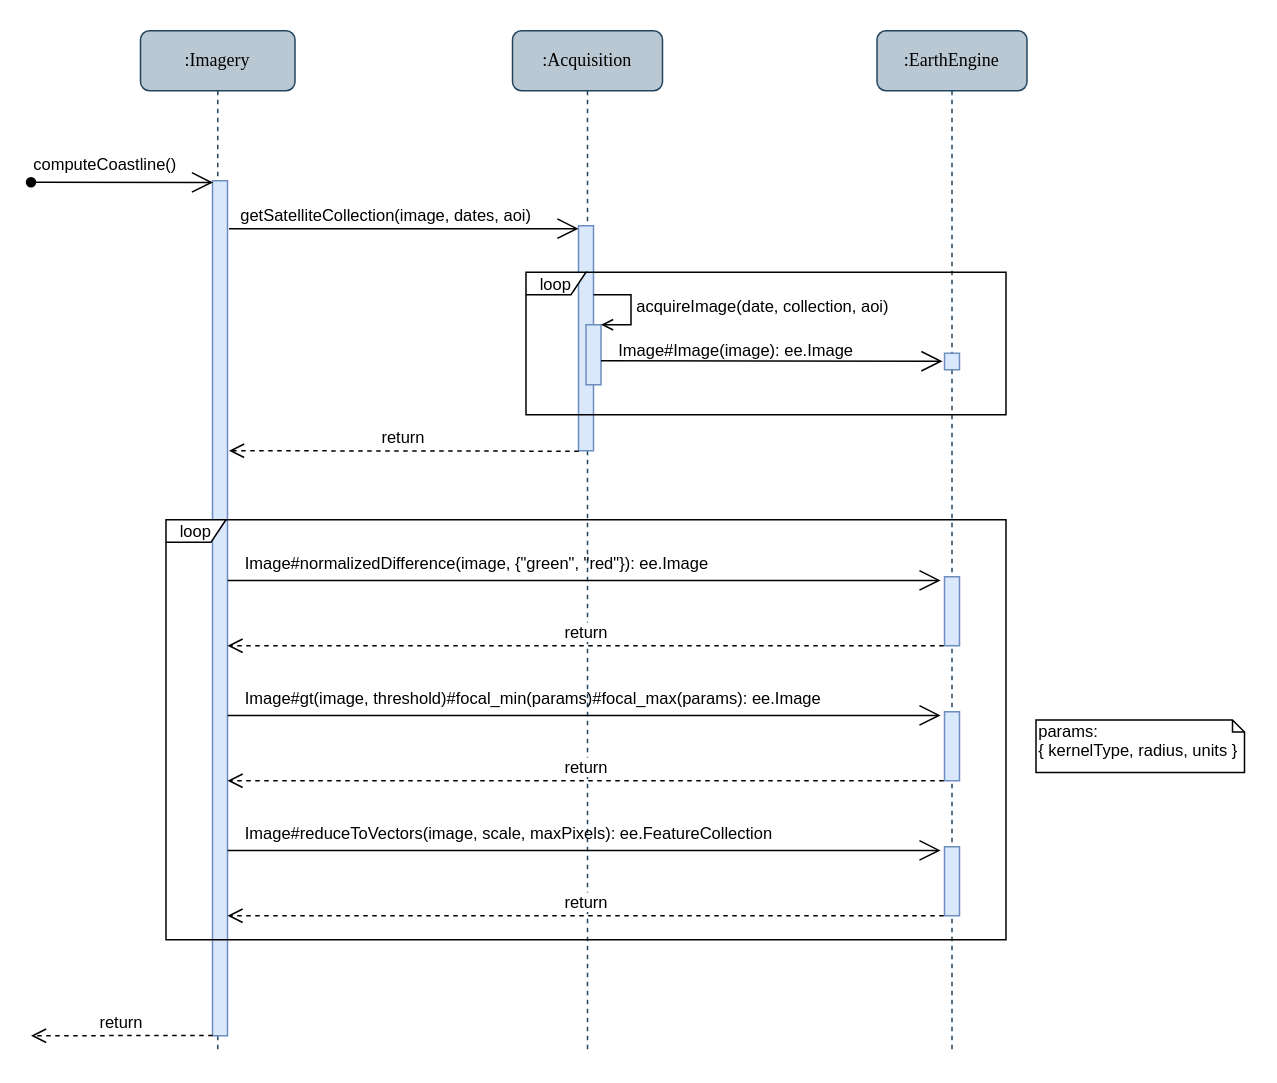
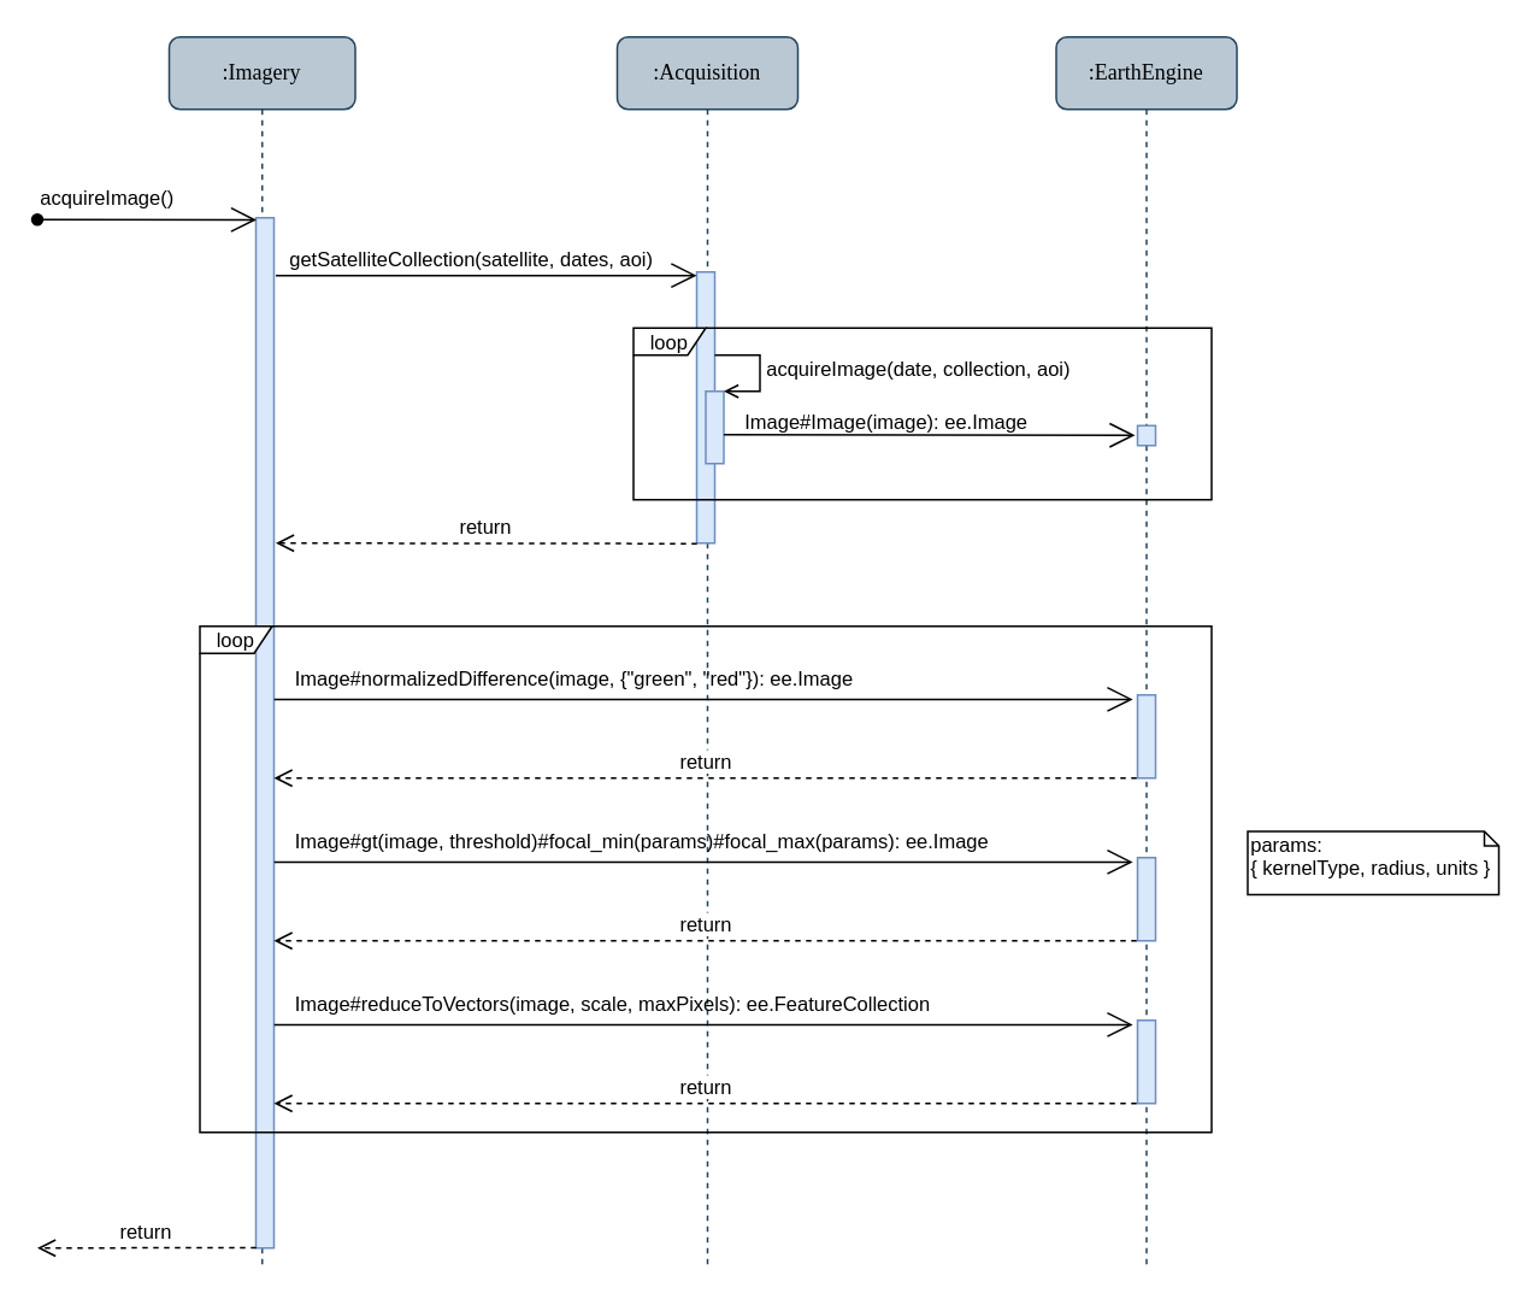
- <mxCell id="9" value="computeCoastline()" style="text;html=1;resizable=0;points=[];autosize=1;align=left;verticalAlign=top;spacingTop=-4;fontSize=11;" vertex="1" parent="1"><mxGeometry x="20" y="100" width="110" height="10" as="geometry" /></mxCell>
+ <mxCell id="9" value="acquireImage()" style="text;html=1;resizable=0;points=[];autosize=1;align=left;verticalAlign=top;spacingTop=-4;fontSize=11;" vertex="1" parent="1"><mxGeometry x="20" y="100" width="110" height="10" as="geometry" /></mxCell>
- <mxCell id="11" value="getSatelliteCollection(image, dates, aoi)" style="text;html=1;resizable=0;points=[];autosize=1;align=left;verticalAlign=top;spacingTop=-4;fontSize=11;" vertex="1" parent="1"><mxGeometry x="158" y="133.5" width="220" height="10" as="geometry" /></mxCell>
+ <mxCell id="11" value="getSatelliteCollection(satellite, dates, aoi)" style="text;html=1;resizable=0;points=[];autosize=1;align=left;verticalAlign=top;spacingTop=-4;fontSize=11;" vertex="1" parent="1"><mxGeometry x="158" y="133.5" width="220" height="10" as="geometry" /></mxCell>
- <mxCell id="13" value="params:&lt;br&gt;{ kernelType, radius, units }" style="shape=note;whiteSpace=wrap;html=1;size=8;verticalAlign=top;align=left;spacingTop=-6;fontSize=11;" vertex="1" parent="1"><mxGeometry x="690" y="479.5" width="139" height="35" as="geometry" /></mxCell>
+ <mxCell id="13" value="params:&lt;br&gt;{ kernelType, radius, units }" style="shape=note;whiteSpace=wrap;html=1;size=8;verticalAlign=top;align=left;spacingTop=-6;fontSize=11;" vertex="1" parent="1"><mxGeometry x="690" y="459.5" width="139" height="35" as="geometry" /></mxCell>
